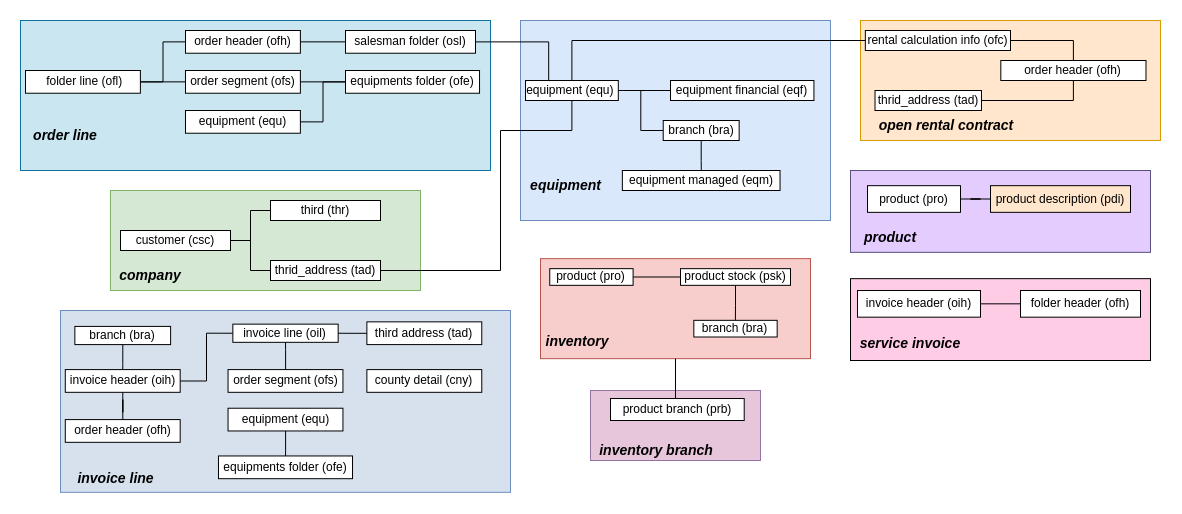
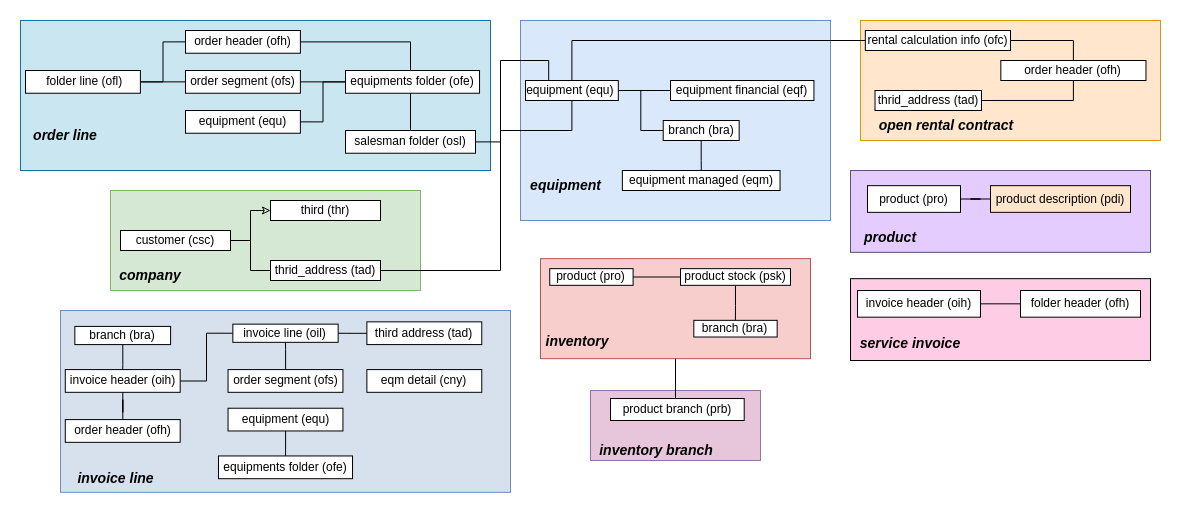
- <mxCell id="73" value="salesman folder (osl)" style="rounded=0;whiteSpace=wrap;html=1;" parent="60" vertex="1"><mxGeometry x="325" y="10" width="130" height="22.73" as="geometry" /></mxCell>
+ <mxCell id="73" value="salesman folder (osl)" style="rounded=0;whiteSpace=wrap;html=1;" parent="60" vertex="1"><mxGeometry x="325" y="110" width="130" height="22.73" as="geometry" /></mxCell>
- <mxCell id="30" style="edgeStyle=orthogonalEdgeStyle;rounded=0;orthogonalLoop=1;jettySize=auto;html=1;entryX=0;entryY=0.5;entryDx=0;entryDy=0;endArrow=none;endFill=0;" parent="28" source="32" target="34" edge="1"><mxGeometry relative="1" as="geometry" /></mxCell>
+ <mxCell id="30" style="edgeStyle=orthogonalEdgeStyle;rounded=0;orthogonalLoop=1;jettySize=auto;html=1;entryX=0;entryY=0.5;entryDx=0;entryDy=0;endArrow=classic;endFill=0;" parent="28" source="32" target="34" edge="1"><mxGeometry relative="1" as="geometry" /></mxCell>
- <mxCell id="19" value="county detail (cny)" style="rounded=0;whiteSpace=wrap;html=1;" parent="10" vertex="1"><mxGeometry x="306.383" y="59.092" width="114.894" height="22.727" as="geometry" /></mxCell>
+ <mxCell id="19" value="eqm detail (cny)" style="rounded=0;whiteSpace=wrap;html=1;" parent="10" vertex="1"><mxGeometry x="306.383" y="59.092" width="114.894" height="22.727" as="geometry" /></mxCell>
